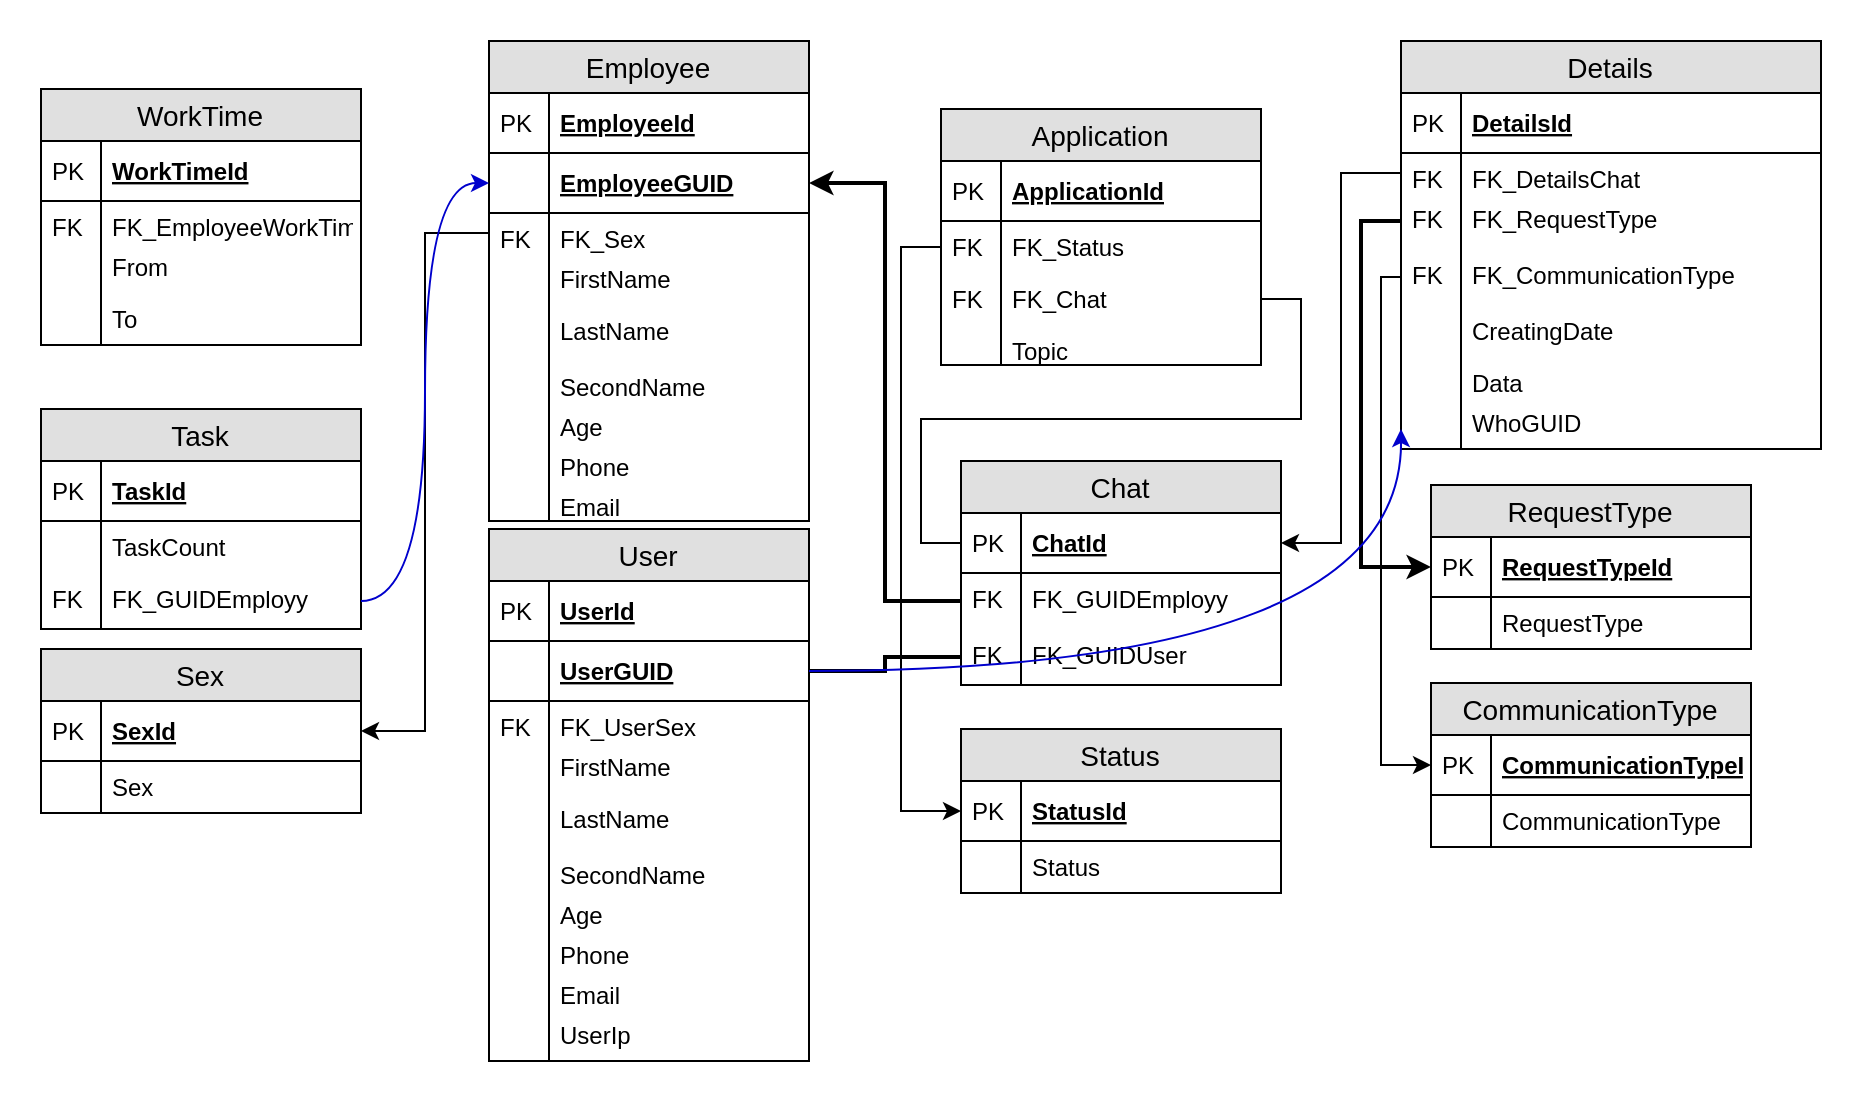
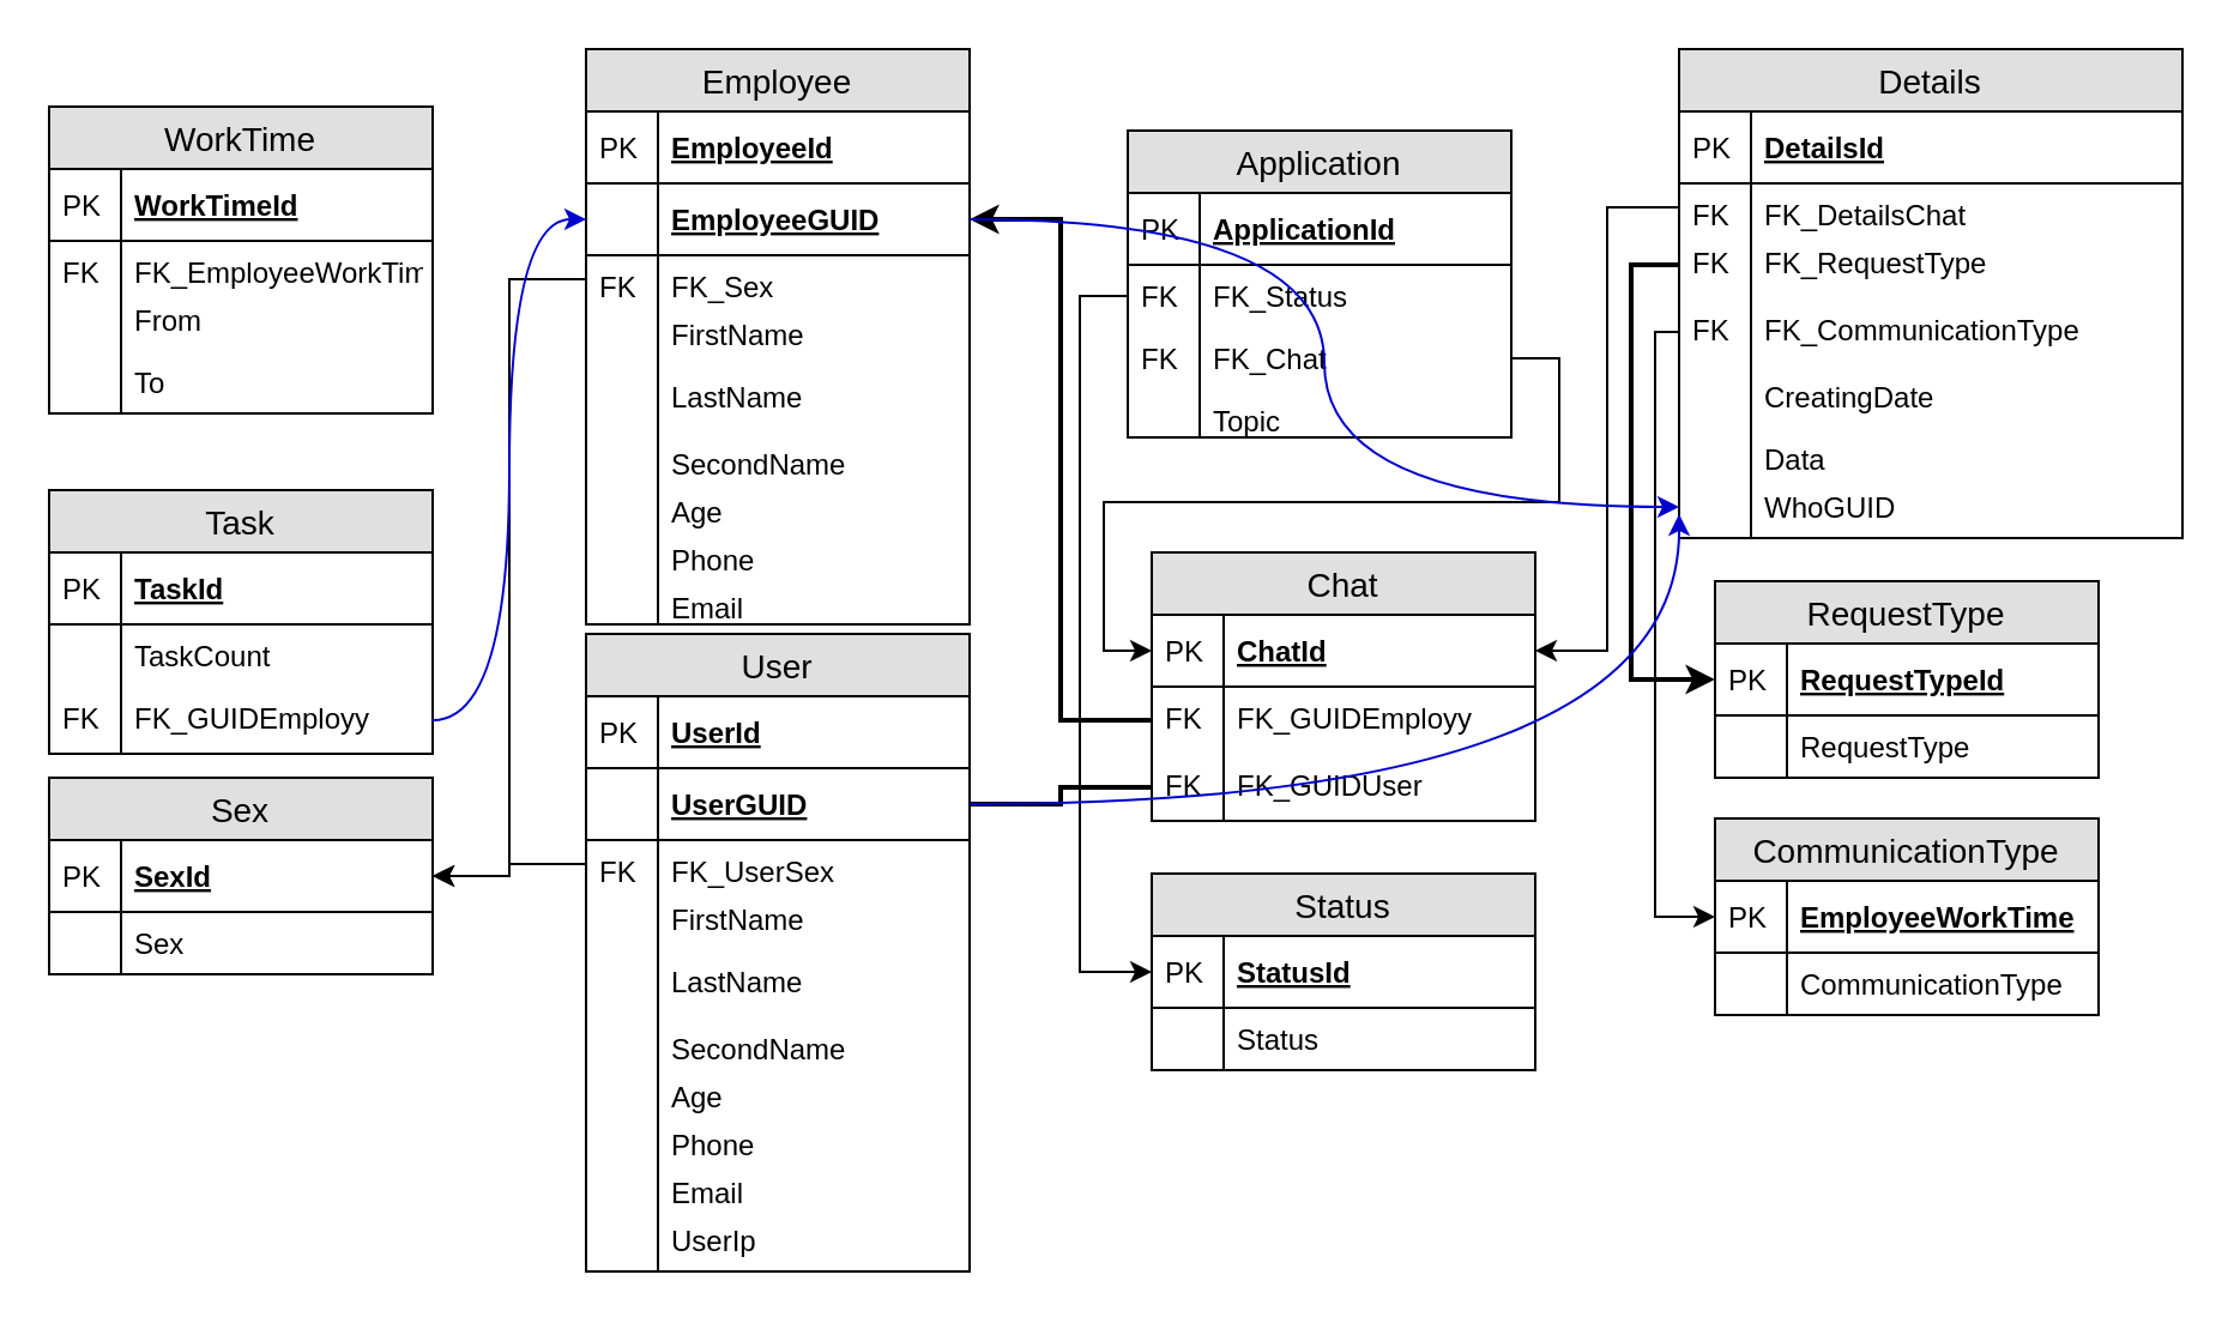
+ <mxCell id="111" style="edgeStyle=orthogonalEdgeStyle;orthogonalLoop=1;jettySize=auto;html=1;entryX=0;entryY=0.5;entryDx=0;entryDy=0;strokeWidth=1;curved=1;strokeColor=#0000CC;" parent="1" source="56" target="101" edge="1"><mxGeometry relative="1" as="geometry" /></mxCell>
- <mxCell id="104" style="edgeStyle=orthogonalEdgeStyle;rounded=0;orthogonalLoop=1;jettySize=auto;html=1;strokeWidth=1;endArrow=none;" parent="1" source="33" target="82" edge="1"><mxGeometry relative="1" as="geometry" /></mxCell>
+ <mxCell id="104" style="edgeStyle=orthogonalEdgeStyle;rounded=0;orthogonalLoop=1;jettySize=auto;html=1;strokeWidth=1;" parent="1" source="33" target="82" edge="1"><mxGeometry relative="1" as="geometry" /></mxCell>
+ <mxCell id="106" style="edgeStyle=orthogonalEdgeStyle;rounded=0;orthogonalLoop=1;jettySize=auto;html=1;entryX=1;entryY=0.5;entryDx=0;entryDy=0;strokeWidth=1;" parent="1" source="7" target="24" edge="1"><mxGeometry relative="1" as="geometry" /></mxCell>
- <mxCell id="48" value="CommunicationTypeId" style="shape=partialRectangle;top=0;left=0;right=0;bottom=1;align=left;verticalAlign=middle;fillColor=none;spacingLeft=34;spacingRight=4;overflow=hidden;rotatable=0;points=[[0,0.5],[1,0.5]];portConstraint=eastwest;dropTarget=0;fontStyle=5;fontSize=12;" parent="47" vertex="1"><mxGeometry y="26" width="160" height="30" as="geometry" /></mxCell>
+ <mxCell id="48" value="EmployeeWorkTime" style="shape=partialRectangle;top=0;left=0;right=0;bottom=1;align=left;verticalAlign=middle;fillColor=none;spacingLeft=34;spacingRight=4;overflow=hidden;rotatable=0;points=[[0,0.5],[1,0.5]];portConstraint=eastwest;dropTarget=0;fontStyle=5;fontSize=12;" parent="47" vertex="1"><mxGeometry y="26" width="160" height="30" as="geometry" /></mxCell>
